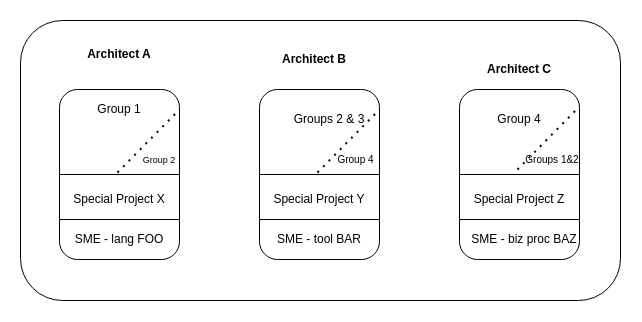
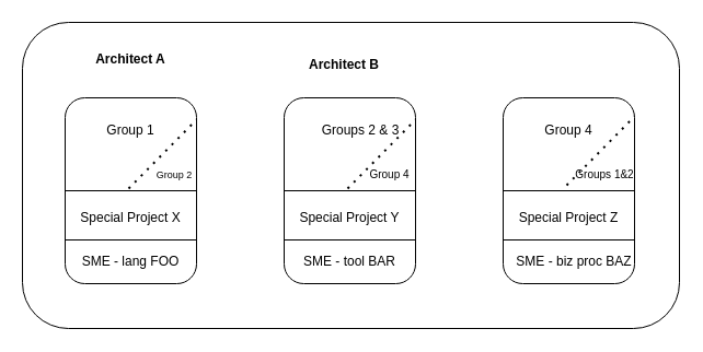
- <mxCell id="15" value="&lt;b&gt;Architect C&lt;/b&gt;" style="text;html=1;strokeColor=none;fillColor=none;align=center;verticalAlign=middle;whiteSpace=wrap;rounded=1;" parent="1" vertex="1"><mxGeometry x="459" y="59" width="120" height="20" as="geometry" /></mxCell>
- <mxCell id="17" value="Group 1" style="text;html=1;strokeColor=none;fillColor=none;align=center;verticalAlign=middle;whiteSpace=wrap;rounded=1;" parent="1" vertex="1"><mxGeometry x="89" y="99" width="60" height="20" as="geometry" /></mxCell>
+ <mxCell id="17" value="Group 1" style="text;html=1;strokeColor=none;fillColor=none;align=center;verticalAlign=middle;whiteSpace=wrap;rounded=1;" parent="1" vertex="1"><mxGeometry x="89" y="109" width="60" height="20" as="geometry" /></mxCell>
